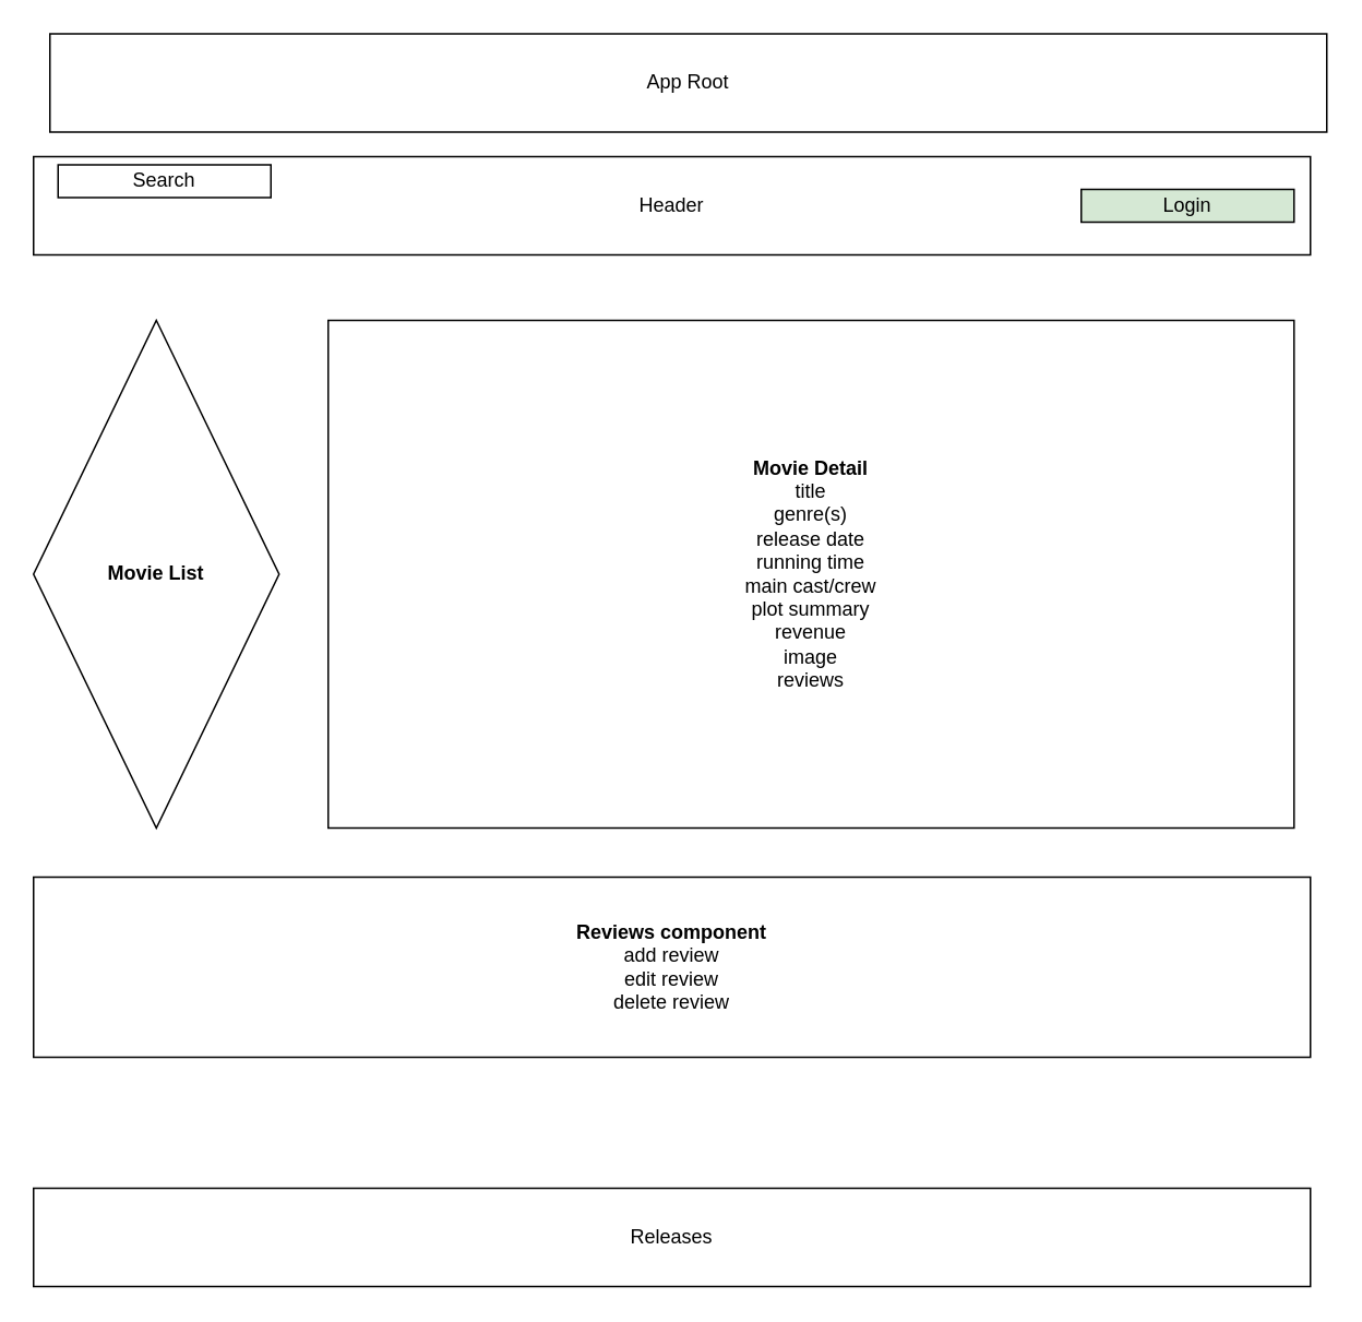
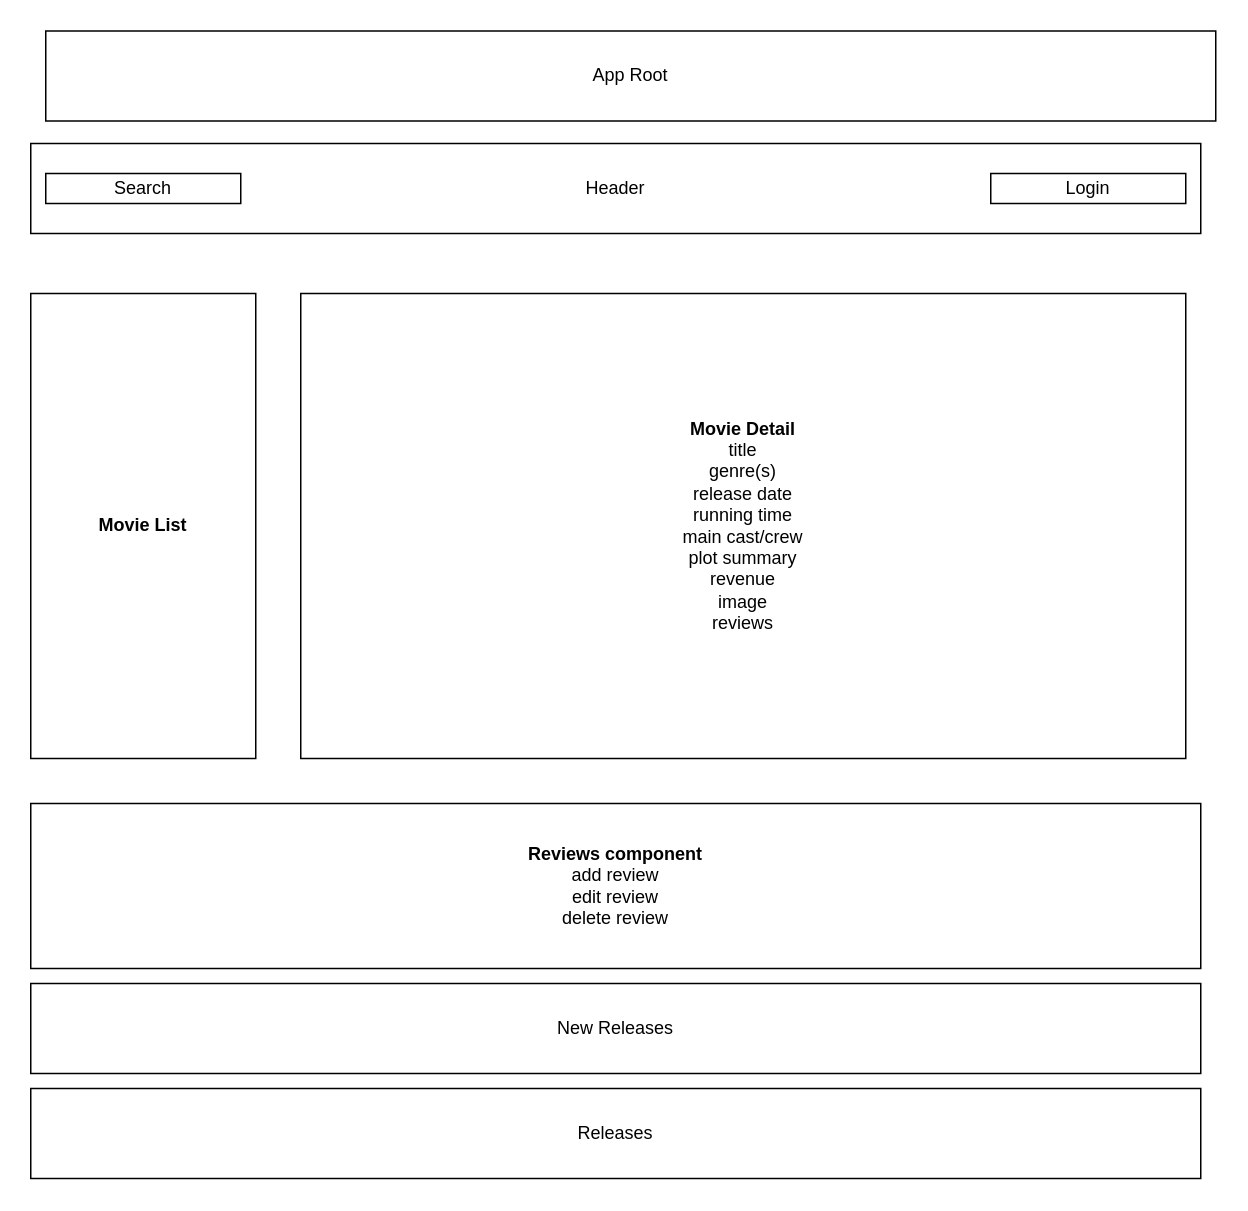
- <mxCell id="4" value="Search" style="rounded=0;whiteSpace=wrap;html=1;" vertex="1" parent="1"><mxGeometry x="35" y="100" width="130" height="20" as="geometry" /></mxCell>
+ <mxCell id="4" value="Search" style="rounded=0;whiteSpace=wrap;html=1;" vertex="1" parent="1"><mxGeometry x="30" y="115" width="130" height="20" as="geometry" /></mxCell>
- <mxCell id="5" value="&lt;div&gt;Login&lt;/div&gt;" style="rounded=0;whiteSpace=wrap;html=1;fillColor=#d5e8d4;" vertex="1" parent="1"><mxGeometry x="660" y="115" width="130" height="20" as="geometry" /></mxCell>
+ <mxCell id="5" value="&lt;div&gt;Login&lt;/div&gt;" style="rounded=0;whiteSpace=wrap;html=1;" vertex="1" parent="1"><mxGeometry x="660" y="115" width="130" height="20" as="geometry" /></mxCell>
- <mxCell id="6" value="&lt;b&gt;Movie List&lt;/b&gt;" style="rhombus;whiteSpace=wrap;html=1;" vertex="1" parent="1"><mxGeometry x="20" y="195" width="150" height="310" as="geometry" /></mxCell>
+ <mxCell id="6" value="&lt;b&gt;Movie List&lt;/b&gt;" style="rounded=0;whiteSpace=wrap;html=1;" vertex="1" parent="1"><mxGeometry x="20" y="195" width="150" height="310" as="geometry" /></mxCell>
+ <mxCell id="10" value="New Releases" style="rounded=0;whiteSpace=wrap;html=1;" vertex="1" parent="1"><mxGeometry x="20" y="655" width="780" height="60" as="geometry" /></mxCell>
